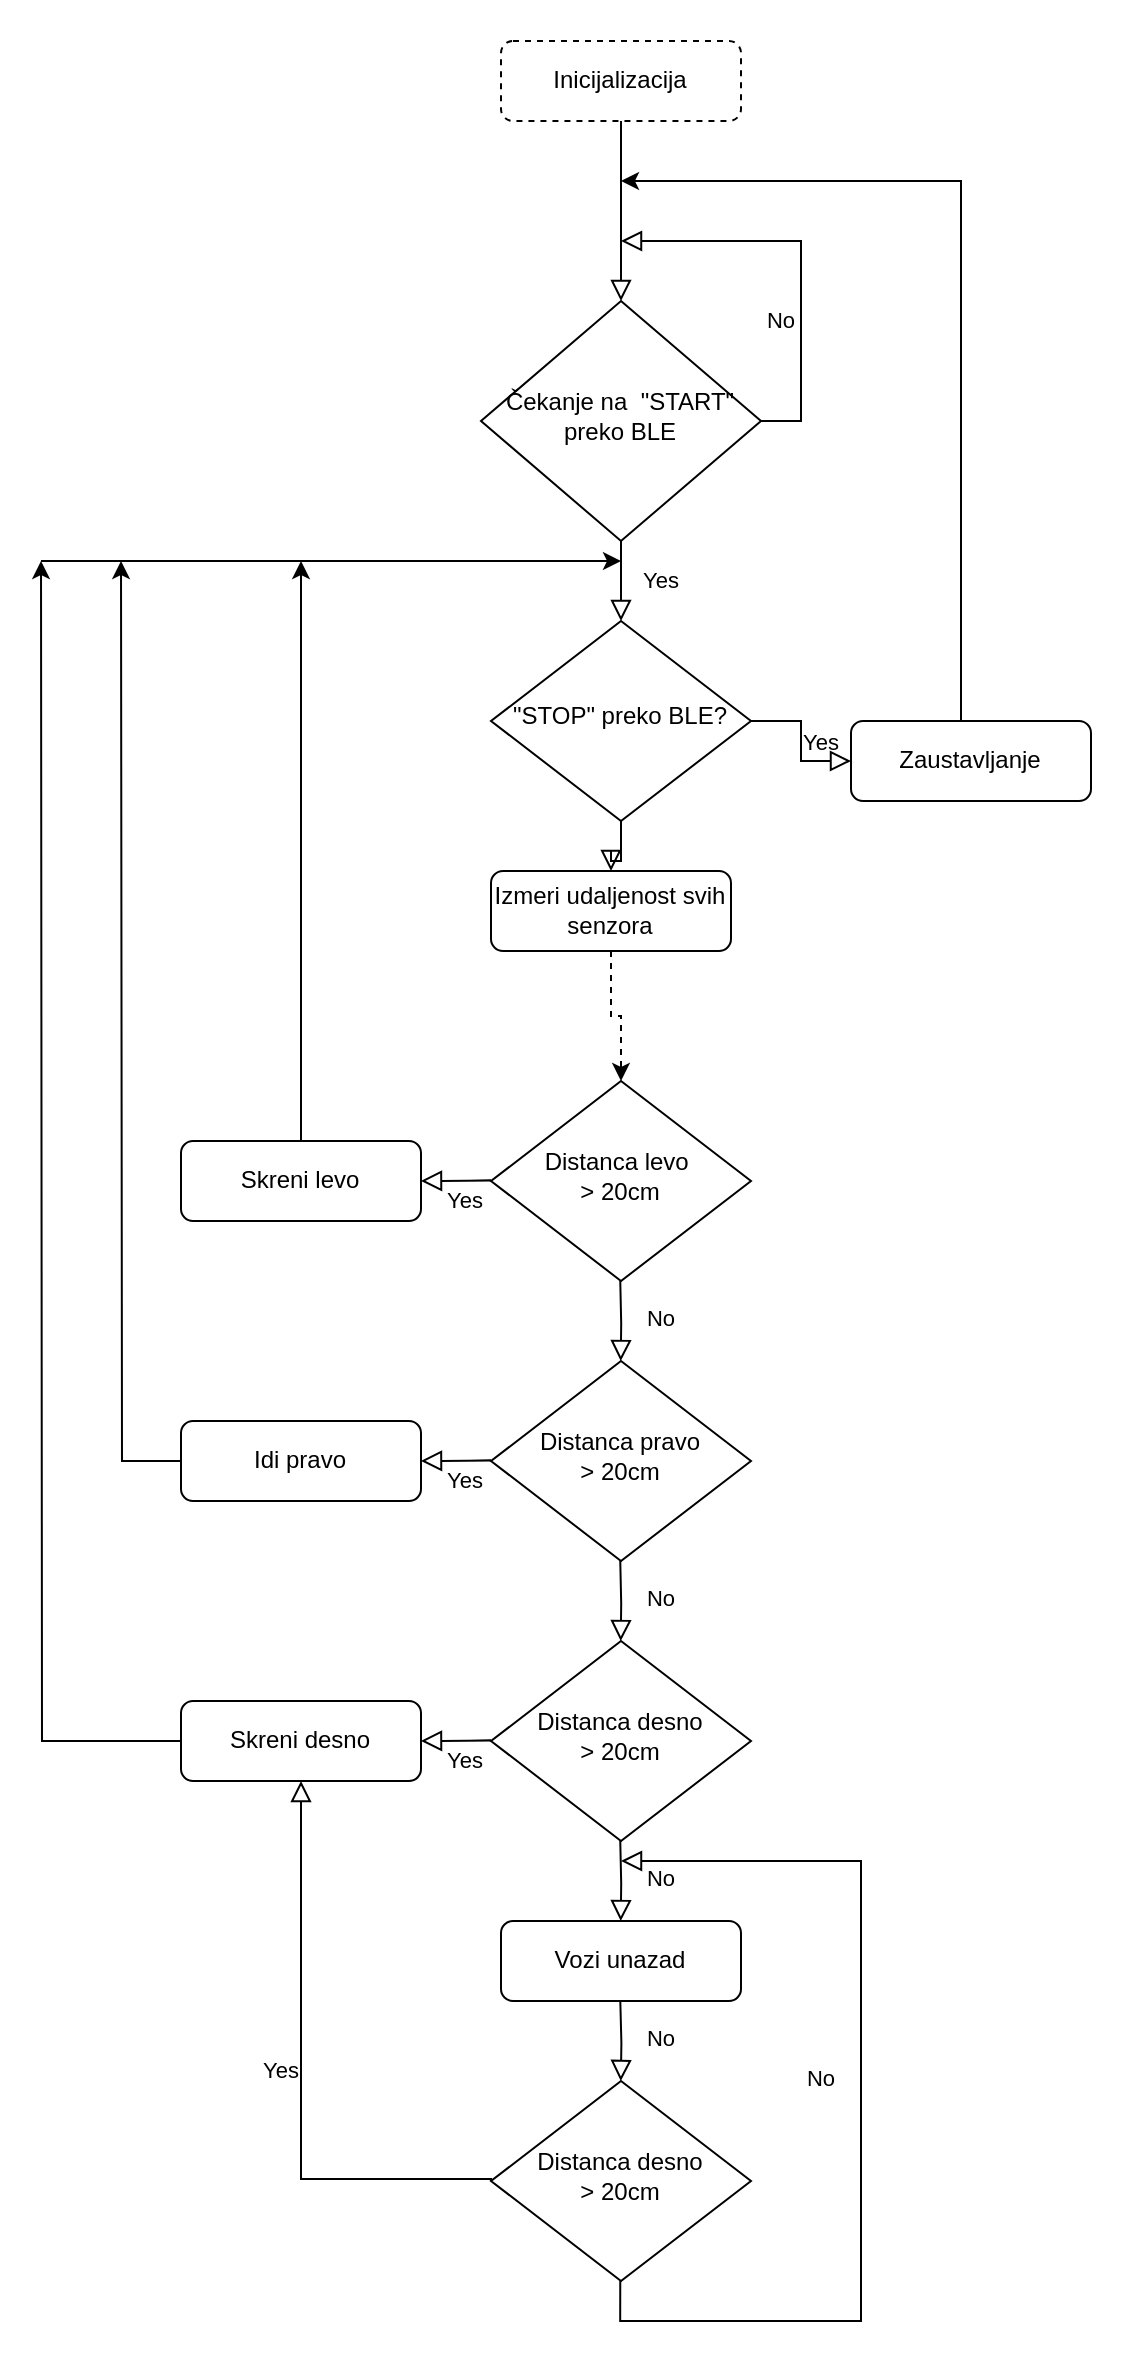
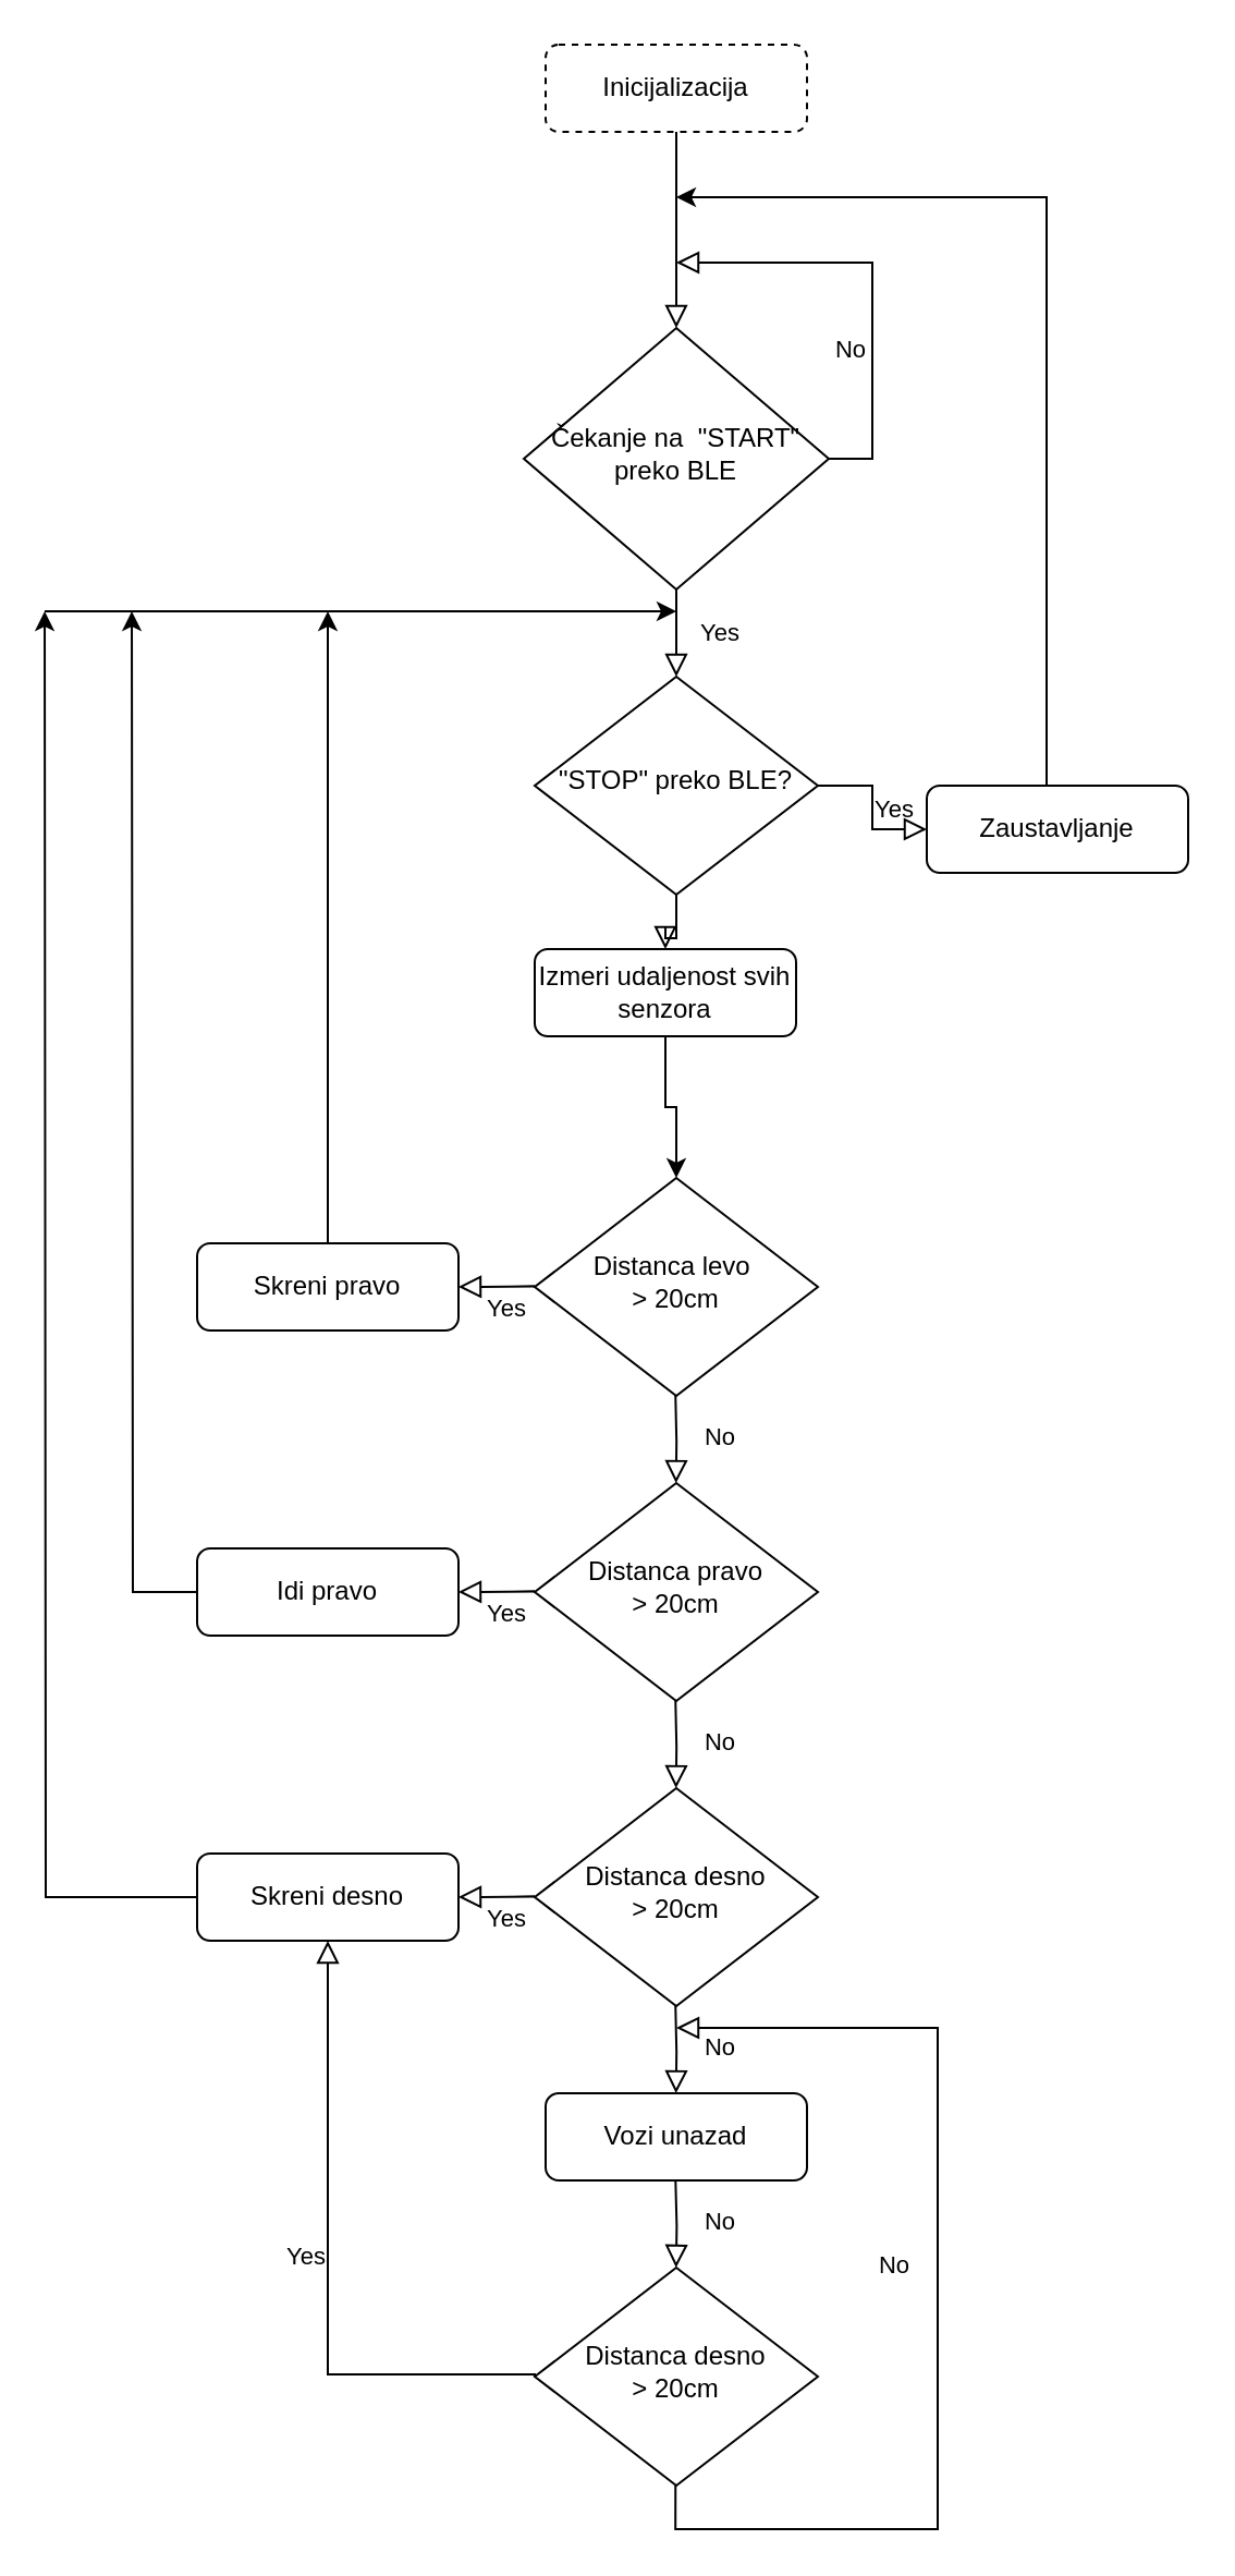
- <mxCell id="9" value="" style="edgeStyle=orthogonalEdgeStyle;rounded=0;orthogonalLoop=1;jettySize=auto;html=1;dashed=1;" edge="1" parent="1" source="10" target="14"><mxGeometry relative="1" as="geometry" /></mxCell>
+ <mxCell id="9" value="" style="edgeStyle=orthogonalEdgeStyle;rounded=0;orthogonalLoop=1;jettySize=auto;html=1;" edge="1" parent="1" source="10" target="14"><mxGeometry relative="1" as="geometry" /></mxCell>
- <mxCell id="17" value="Skreni levo" style="rounded=1;whiteSpace=wrap;html=1;fontSize=12;glass=0;strokeWidth=1;shadow=0;" vertex="1" parent="1"><mxGeometry x="90" y="570" width="120" height="40" as="geometry" /></mxCell>
+ <mxCell id="17" value="Skreni pravo" style="rounded=1;whiteSpace=wrap;html=1;fontSize=12;glass=0;strokeWidth=1;shadow=0;" vertex="1" parent="1"><mxGeometry x="90" y="570" width="120" height="40" as="geometry" /></mxCell>
